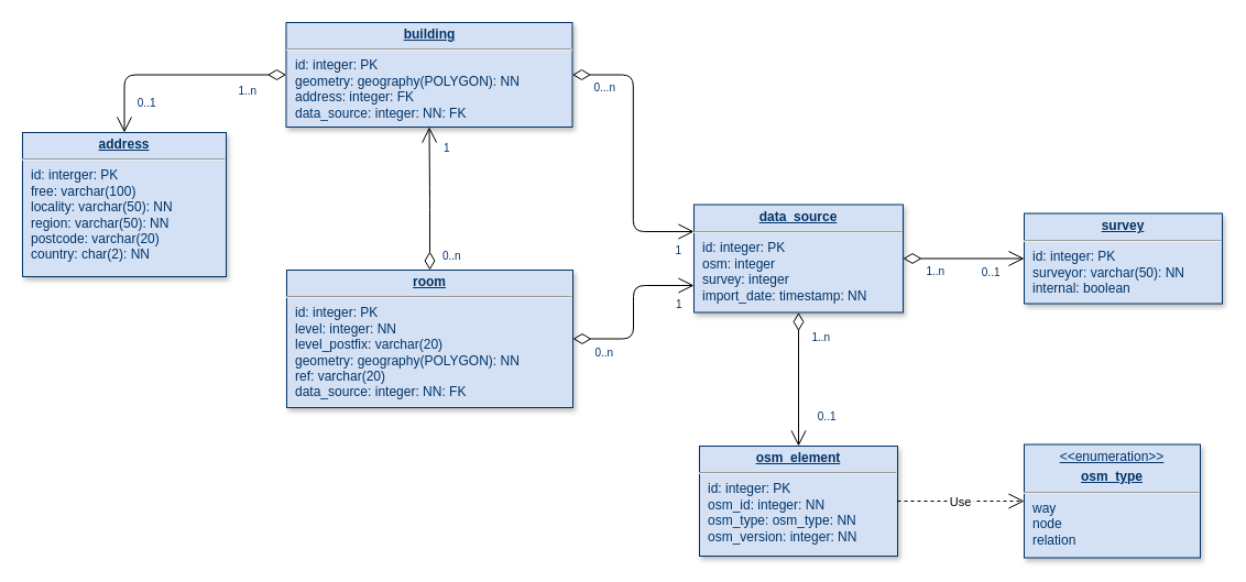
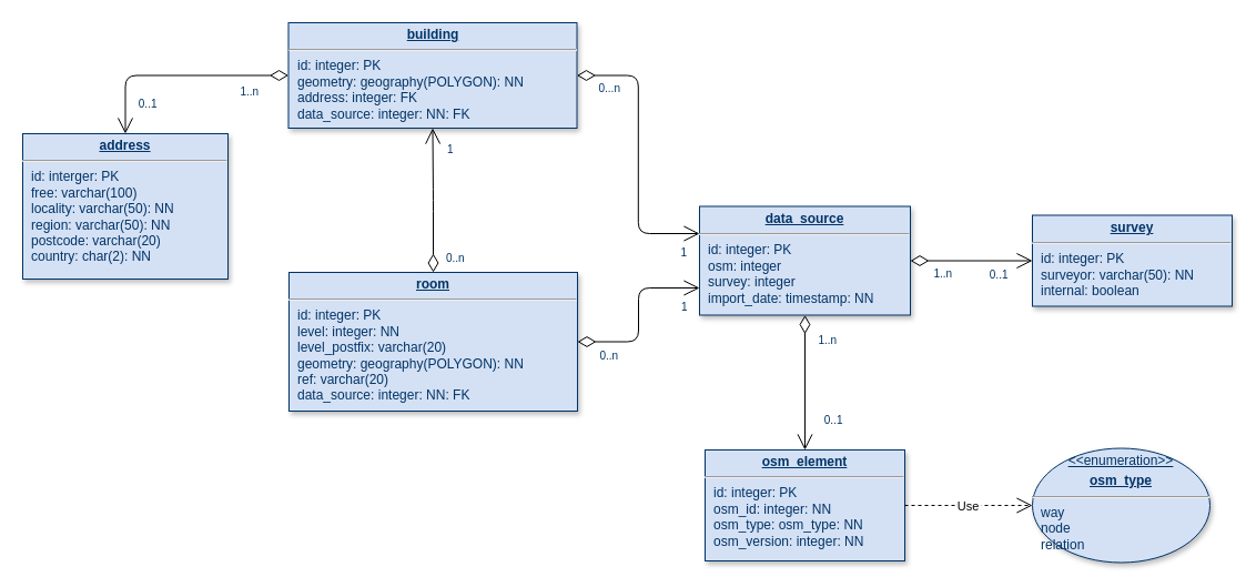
- <mxCell id="5" value="&lt;p style=&quot;margin: 0px ; margin-top: 4px ; text-align: center ; text-decoration: underline&quot;&gt;&amp;lt;&amp;lt;enumeration&amp;gt;&amp;gt;&lt;strong&gt;&lt;br&gt;&lt;/strong&gt;&lt;/p&gt;&lt;p style=&quot;margin: 0px ; margin-top: 4px ; text-align: center ; text-decoration: underline&quot;&gt;&lt;strong&gt;osm_type&lt;/strong&gt;&lt;/p&gt;&lt;hr&gt;&lt;p style=&quot;margin: 0px ; margin-left: 8px&quot;&gt;way&lt;/p&gt;&lt;p style=&quot;margin: 0px ; margin-left: 8px&quot;&gt;node&lt;/p&gt;&lt;p style=&quot;margin: 0px ; margin-left: 8px&quot;&gt;relation&lt;br&gt;&lt;/p&gt;" style="verticalAlign=top;align=left;overflow=fill;fontSize=12;fontFamily=Helvetica;html=1;strokeColor=#003366;shadow=1;fillColor=#D4E1F5;fontColor=#003366" parent="1" vertex="1"><mxGeometry x="930" y="403.5" width="160" height="103" as="geometry" /></mxCell>
+ <mxCell id="5" value="&lt;p style=&quot;margin: 0px ; margin-top: 4px ; text-align: center ; text-decoration: underline&quot;&gt;&amp;lt;&amp;lt;enumeration&amp;gt;&amp;gt;&lt;strong&gt;&lt;br&gt;&lt;/strong&gt;&lt;/p&gt;&lt;p style=&quot;margin: 0px ; margin-top: 4px ; text-align: center ; text-decoration: underline&quot;&gt;&lt;strong&gt;osm_type&lt;/strong&gt;&lt;/p&gt;&lt;hr&gt;&lt;p style=&quot;margin: 0px ; margin-left: 8px&quot;&gt;way&lt;/p&gt;&lt;p style=&quot;margin: 0px ; margin-left: 8px&quot;&gt;node&lt;/p&gt;&lt;p style=&quot;margin: 0px ; margin-left: 8px&quot;&gt;relation&lt;br&gt;&lt;/p&gt;" style="ellipse;verticalAlign=top;align=left;overflow=fill;fontSize=12;fontFamily=Helvetica;html=1;strokeColor=#003366;shadow=1;fillColor=#D4E1F5;fontColor=#003366;" parent="1" vertex="1"><mxGeometry x="930" y="403.5" width="160" height="103" as="geometry" /></mxCell>
